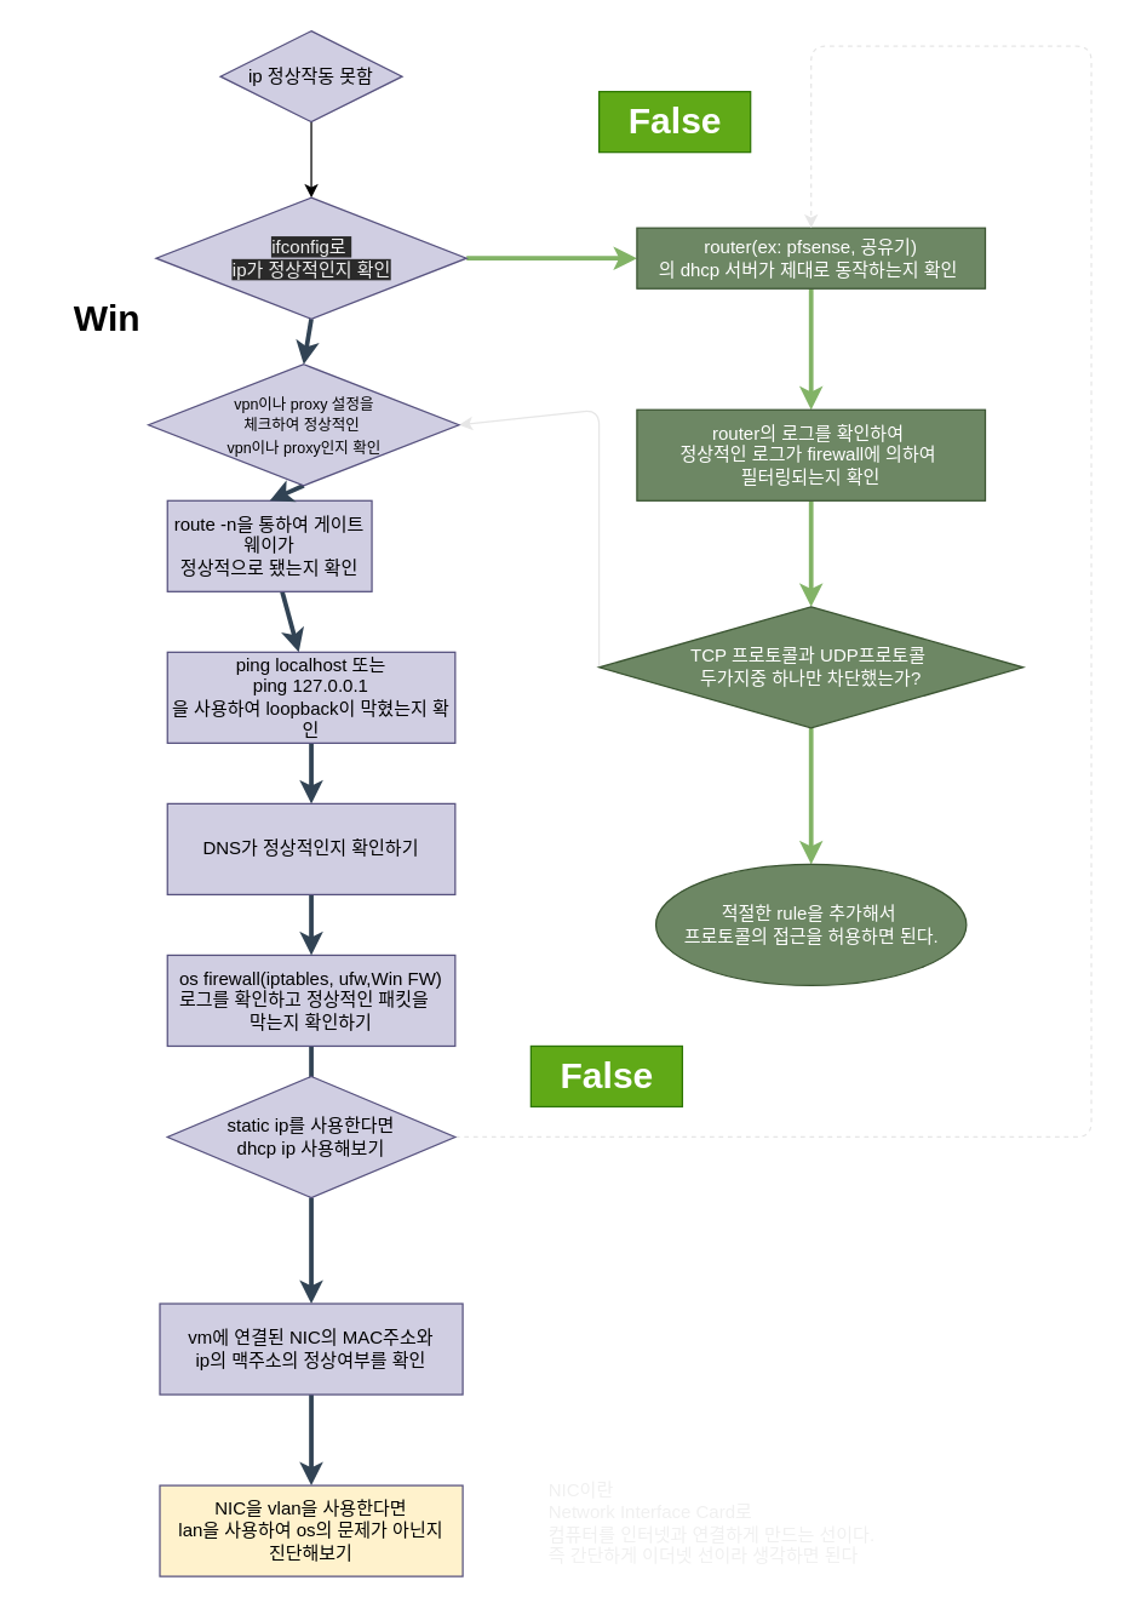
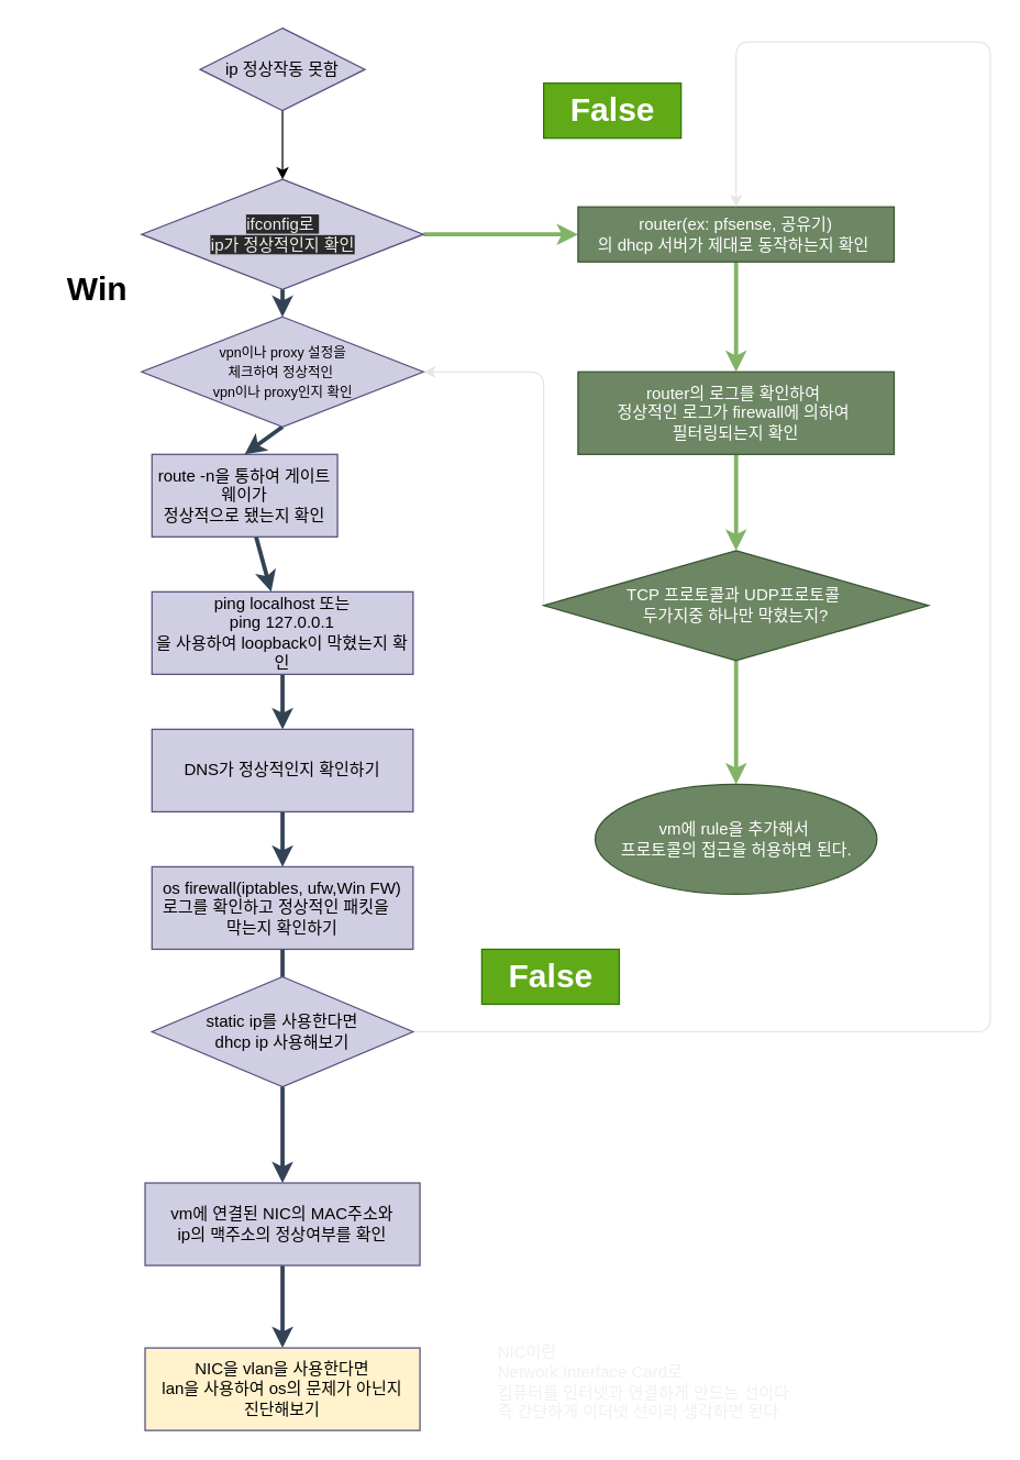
- <mxCell id="34" value="&lt;font face=&quot;helvetica&quot; style=&quot;line-height: 1.2 ; font-size: 10px&quot;&gt;vpn이나 proxy 설정을&lt;br&gt;체크하여 정상적인&amp;nbsp;&lt;br&gt;vpn이나 proxy인지 확인&lt;br&gt;&lt;/font&gt;" style="rhombus;whiteSpace=wrap;html=1;fillColor=#d0cee2;strokeColor=#56517e;" parent="1" vertex="1"><mxGeometry x="97.5" y="240" width="205" height="80" as="geometry" /></mxCell>
+ <mxCell id="34" value="&lt;font face=&quot;helvetica&quot; style=&quot;line-height: 1.2 ; font-size: 10px&quot;&gt;vpn이나 proxy 설정을&lt;br&gt;체크하여 정상적인&amp;nbsp;&lt;br&gt;vpn이나 proxy인지 확인&lt;br&gt;&lt;/font&gt;" style="rhombus;whiteSpace=wrap;html=1;fillColor=#d0cee2;strokeColor=#56517e;" parent="1" vertex="1"><mxGeometry x="102.5" y="230" width="205" height="80" as="geometry" /></mxCell>
- <mxCell id="17" value="TCP 프로토콜과 UDP프로토콜&amp;nbsp;&lt;br&gt;두가지중 하나만 차단했는가?" style="rhombus;whiteSpace=wrap;html=1;fillColor=#6d8764;strokeColor=#3A5431;fontColor=#ffffff;rounded=0;" parent="1" vertex="1"><mxGeometry x="395" y="400" width="280" height="80" as="geometry" /></mxCell>
+ <mxCell id="17" value="TCP 프로토콜과 UDP프로토콜&amp;nbsp;&lt;br&gt;두가지중 하나만 막혔는지?" style="rhombus;whiteSpace=wrap;html=1;fillColor=#6d8764;strokeColor=#3A5431;fontColor=#ffffff;rounded=0;" parent="1" vertex="1"><mxGeometry x="395" y="400" width="280" height="80" as="geometry" /></mxCell>
- <mxCell id="25" style="edgeStyle=none;html=1;exitX=1;exitY=0.5;exitDx=0;exitDy=0;entryX=0.5;entryY=0;entryDx=0;entryDy=0;strokeColor=#E6E6E6;dashed=1;" parent="1" source="27" target="4" edge="1"><mxGeometry relative="1" as="geometry"><Array as="points"><mxPoint x="720" y="750" /><mxPoint x="720" y="30" /><mxPoint x="535" y="30" /></Array></mxGeometry></mxCell>
+ <mxCell id="25" style="edgeStyle=none;html=1;exitX=1;exitY=0.5;exitDx=0;exitDy=0;entryX=0.5;entryY=0;entryDx=0;entryDy=0;strokeColor=#E6E6E6;" parent="1" source="27" target="4" edge="1"><mxGeometry relative="1" as="geometry"><Array as="points"><mxPoint x="720" y="750" /><mxPoint x="720" y="30" /><mxPoint x="535" y="30" /></Array></mxGeometry></mxCell>
- <mxCell id="18" value="적절한 rule을 추가해서&amp;nbsp;&lt;br&gt;프로토콜의 접근을 허용하면 된다." style="ellipse;whiteSpace=wrap;html=1;fillColor=#6d8764;strokeColor=#3A5431;fontColor=#ffffff;rounded=0;" parent="1" vertex="1"><mxGeometry x="432.5" y="570" width="205" height="80" as="geometry" /></mxCell>
+ <mxCell id="18" value="vm에 rule을 추가해서&amp;nbsp;&lt;br&gt;프로토콜의 접근을 허용하면 된다." style="ellipse;whiteSpace=wrap;html=1;fillColor=#6d8764;strokeColor=#3A5431;fontColor=#ffffff;rounded=0;" parent="1" vertex="1"><mxGeometry x="432.5" y="570" width="205" height="80" as="geometry" /></mxCell>
